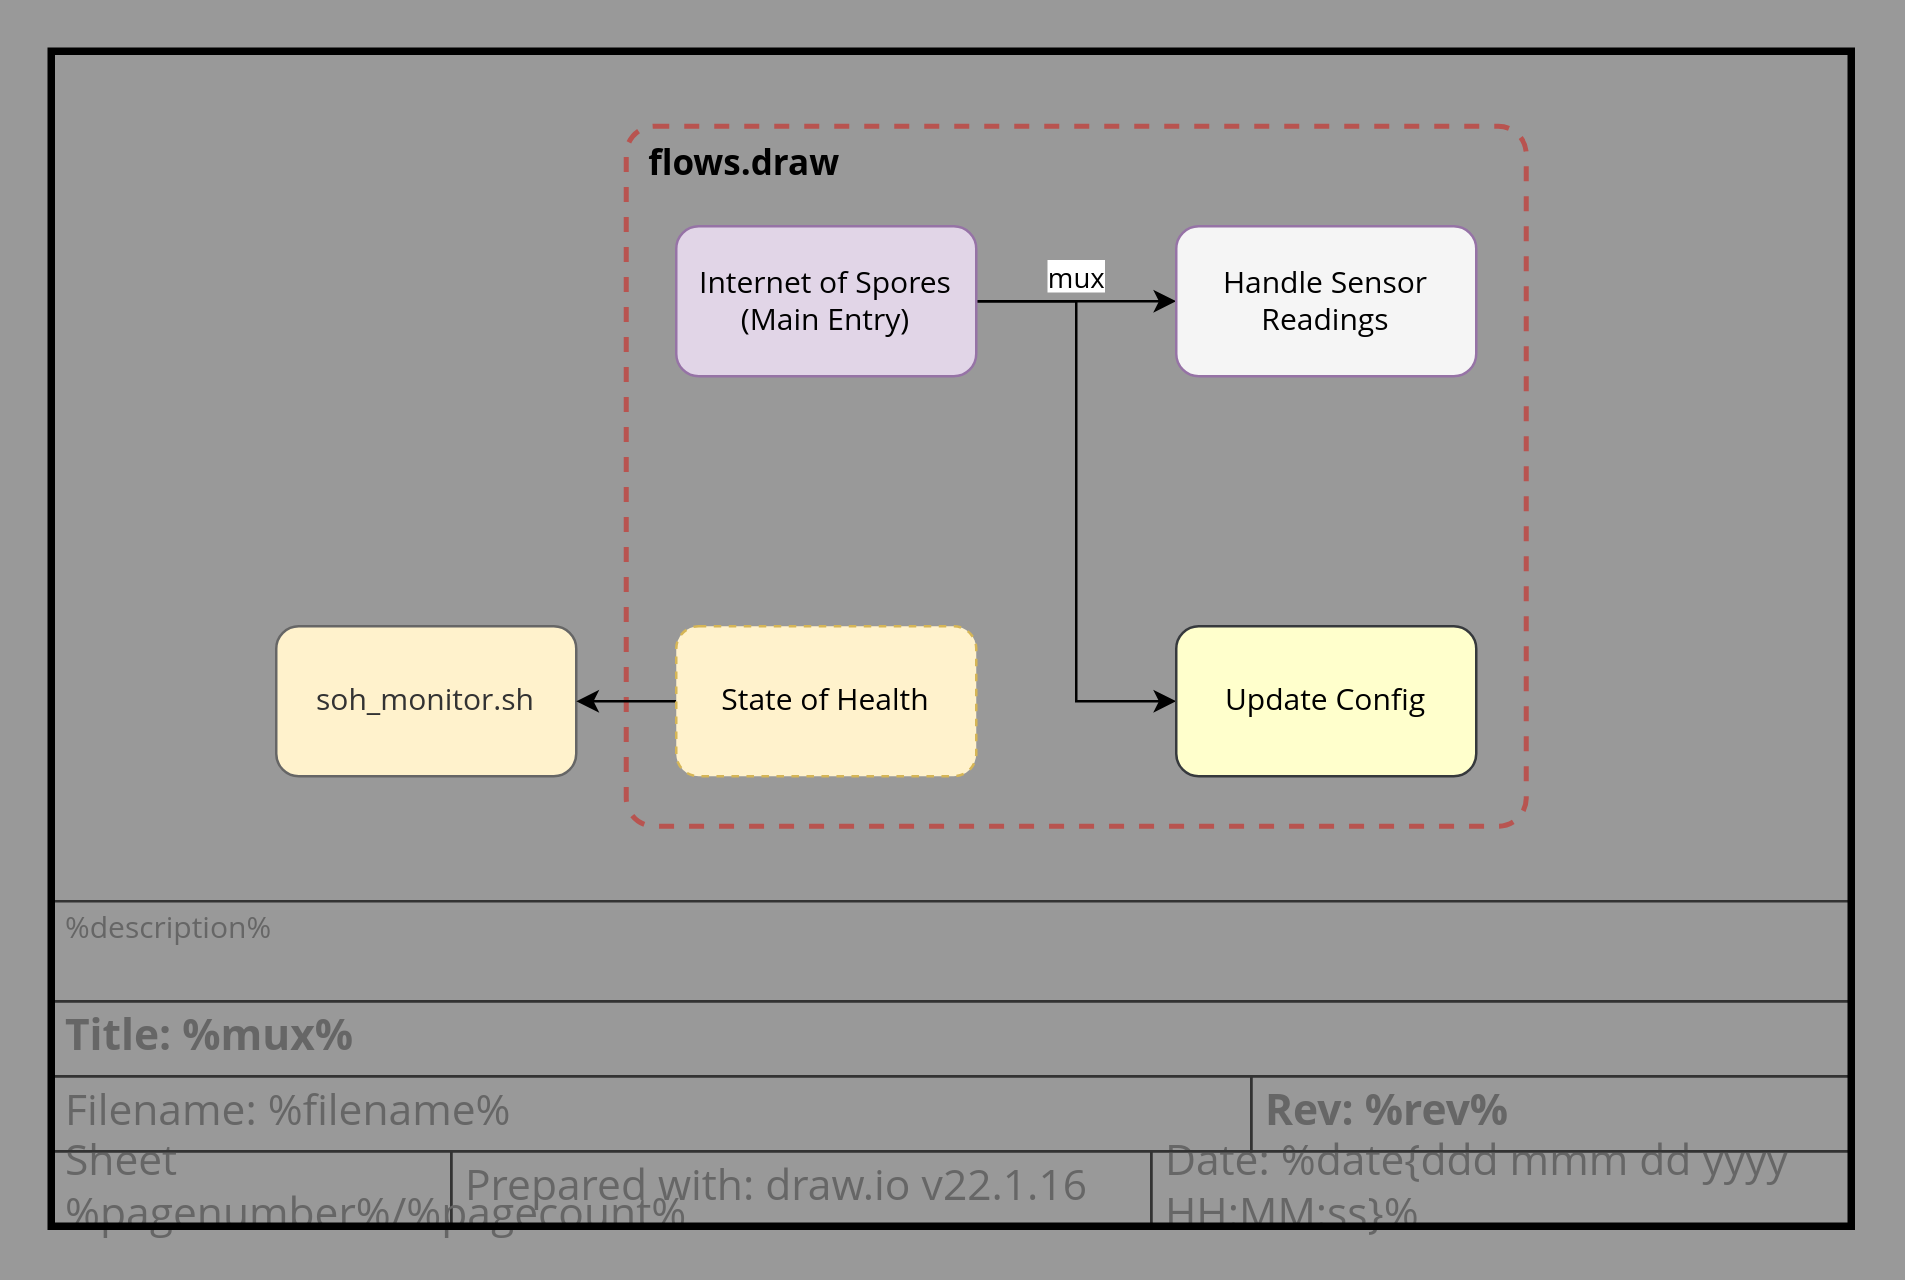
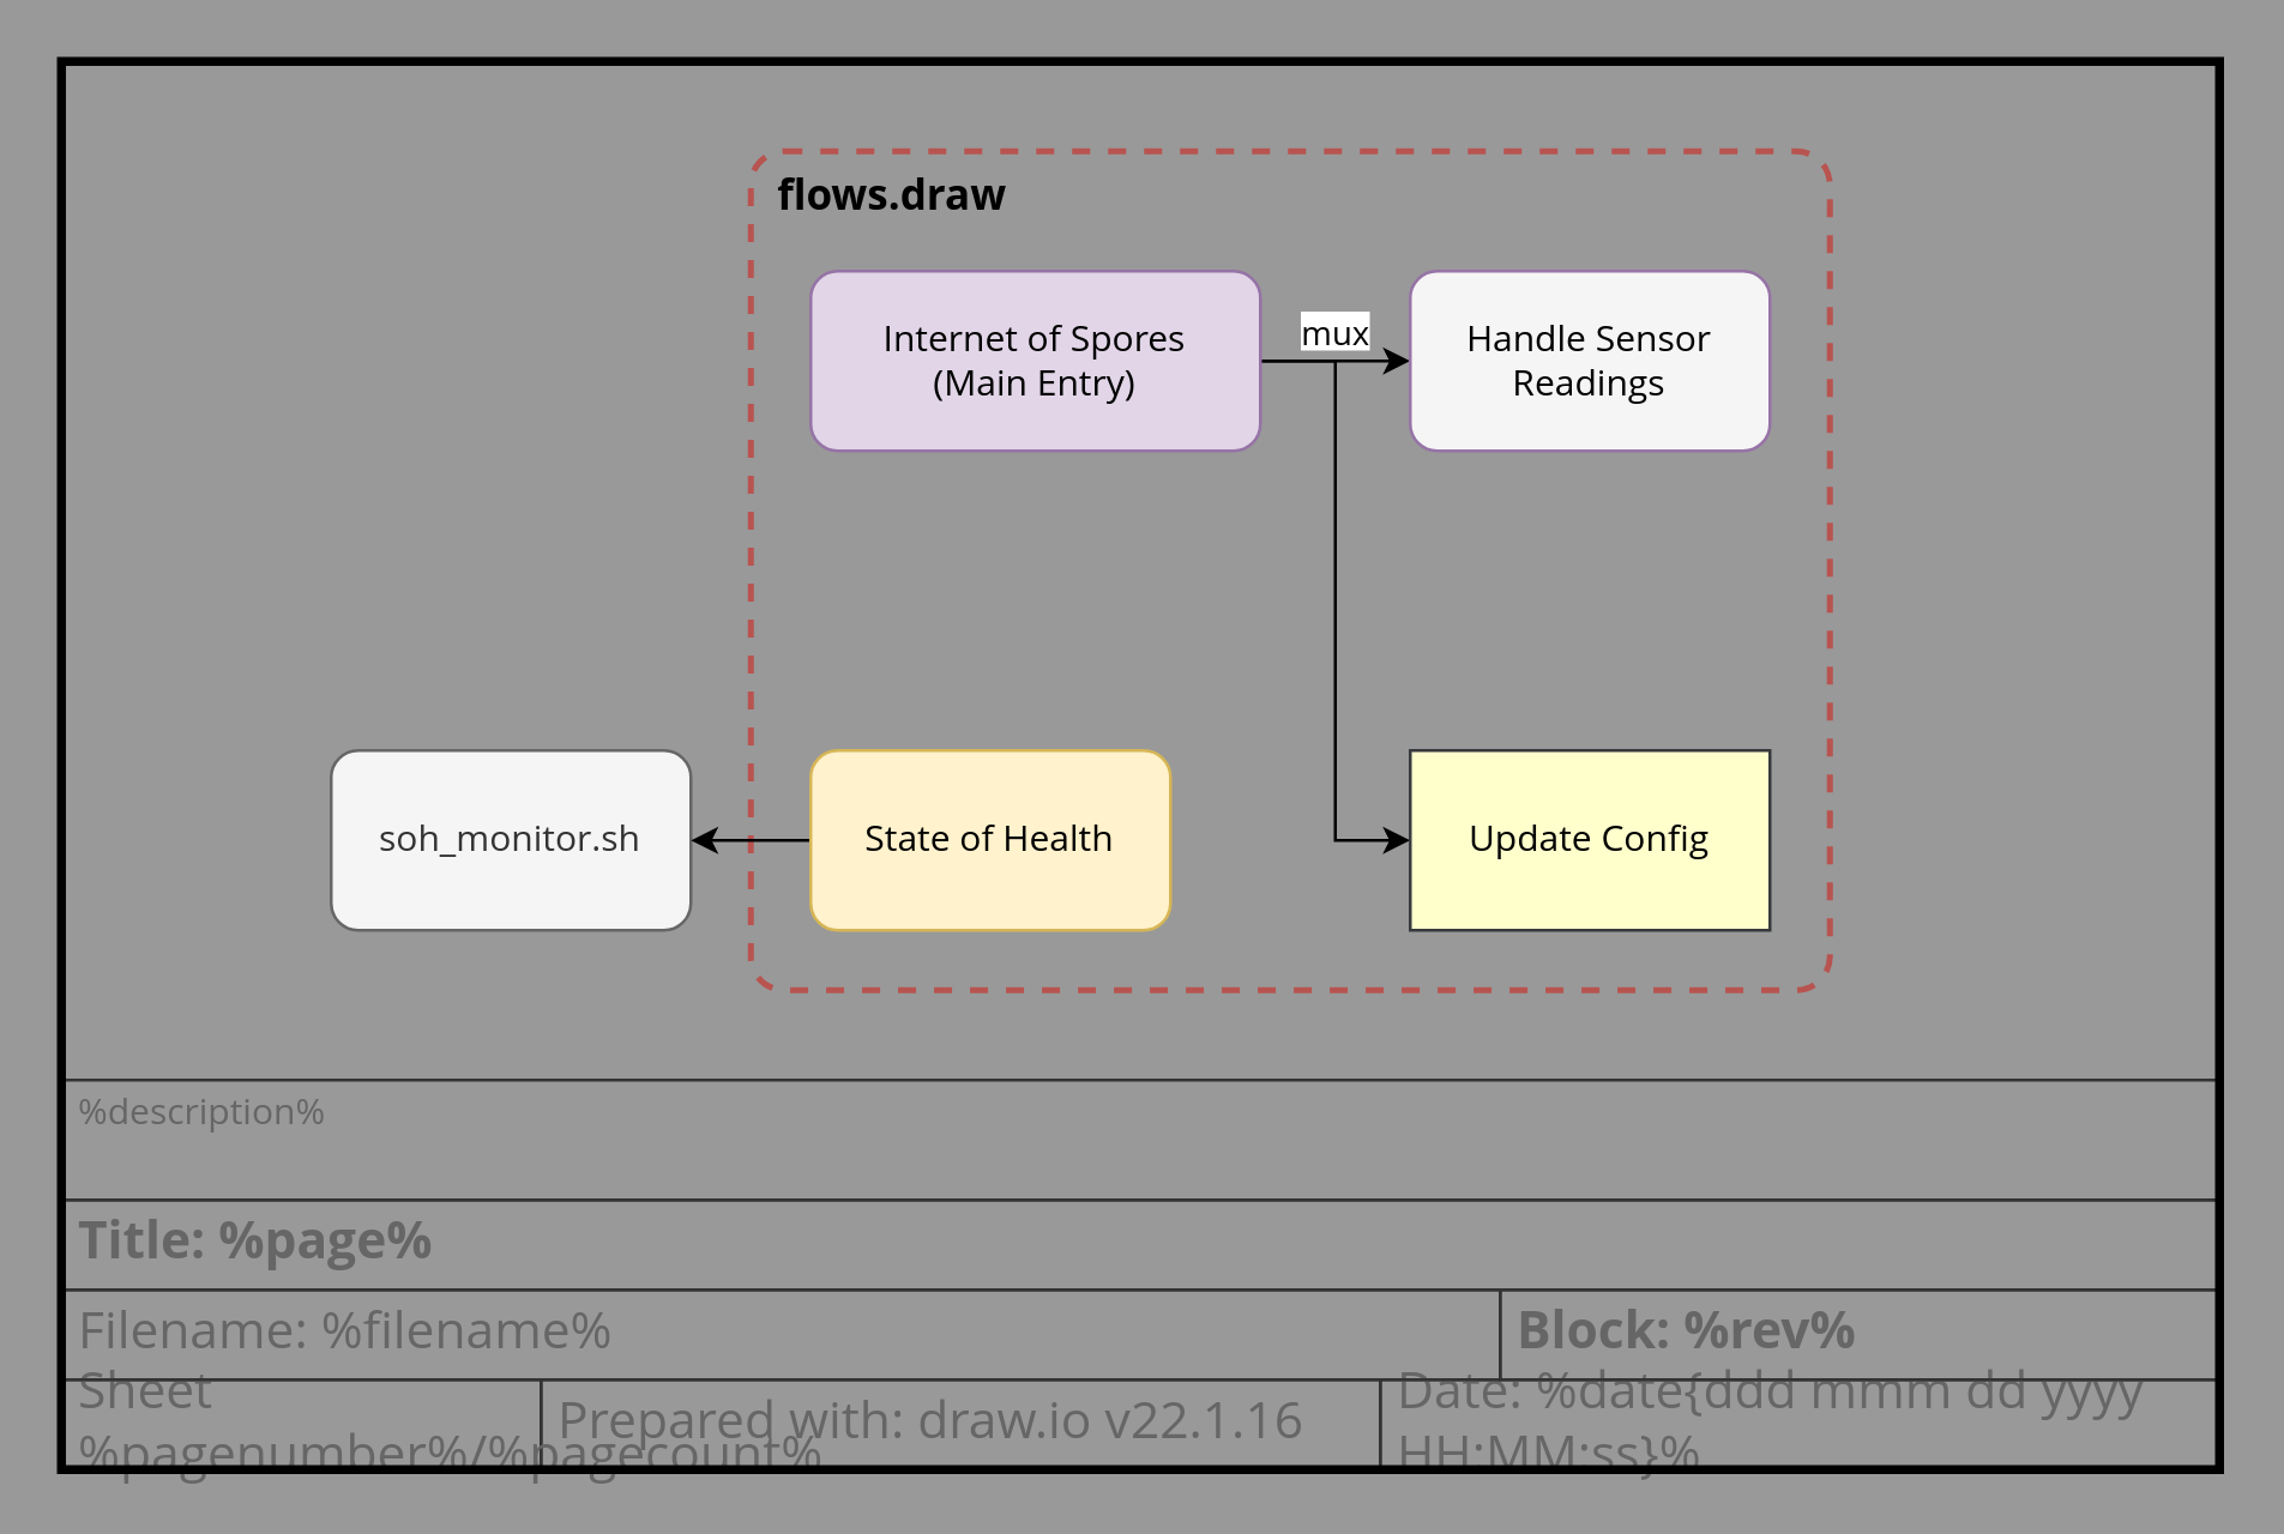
- <mxCell id="15" value="Internet of Spores&lt;br&gt;(Main Entry)" style="rounded=1;whiteSpace=wrap;html=1;fontFamily=Open Sans;fillColor=#e1d5e7;strokeColor=#9673a6;" parent="11" vertex="1"><mxGeometry x="270" y="90" width="120" height="60" as="geometry" /></mxCell>
+ <mxCell id="15" value="Internet of Spores&lt;br&gt;(Main Entry)" style="rounded=1;whiteSpace=wrap;html=1;fontFamily=Open Sans;fillColor=#e1d5e7;strokeColor=#9673a6;" parent="11" vertex="1"><mxGeometry x="270" y="90" width="150" height="60" as="geometry" /></mxCell>
- <mxCell id="17" value="soh_monitor.sh" style="rounded=1;whiteSpace=wrap;html=1;fontFamily=Open Sans;fillColor=#fff2cc;strokeColor=#666666;fontColor=#333333;" parent="11" vertex="1"><mxGeometry x="110" y="250" width="120" height="60" as="geometry" /></mxCell>
+ <mxCell id="17" value="soh_monitor.sh" style="rounded=1;whiteSpace=wrap;html=1;fontFamily=Open Sans;fillColor=#f5f5f5;strokeColor=#666666;fontColor=#333333;" parent="11" vertex="1"><mxGeometry x="110" y="250" width="120" height="60" as="geometry" /></mxCell>
- <mxCell id="19" value="State of Health" style="rounded=1;whiteSpace=wrap;html=1;fontFamily=Open Sans;fillColor=#fff2cc;strokeColor=#d6b656;dashed=1;" parent="11" vertex="1"><mxGeometry x="270" y="250" width="120" height="60" as="geometry" /></mxCell>
+ <mxCell id="19" value="State of Health" style="rounded=1;whiteSpace=wrap;html=1;fontFamily=Open Sans;fillColor=#fff2cc;strokeColor=#d6b656;" parent="11" vertex="1"><mxGeometry x="270" y="250" width="120" height="60" as="geometry" /></mxCell>
- <mxCell id="20" value="Update Config" style="rounded=1;whiteSpace=wrap;html=1;fontFamily=Open Sans;fillColor=#FFFFCC;strokeColor=#36393d;" parent="11" vertex="1"><mxGeometry x="470" y="250" width="120" height="60" as="geometry" /></mxCell>
+ <mxCell id="20" value="Update Config" style="whiteSpace=wrap;html=1;fontFamily=Open Sans;fillColor=#FFFFCC;strokeColor=#36393d;rounded=0;" parent="11" vertex="1"><mxGeometry x="470" y="250" width="120" height="60" as="geometry" /></mxCell>
- <mxCell id="5" value="&lt;b&gt;Title: %mux%&lt;/b&gt;" style="strokeWidth=1;shadow=0;dashed=0;align=center;html=1;shape=mxgraph.mockup.text.textBox;fontColor=#666666;align=left;fontSize=17;spacingLeft=4;spacingTop=-3;whiteSpace=wrap;strokeColor=#333333;mainText=;fillColor=none;fontFamily=Open Sans;movable=1;resizable=1;rotatable=1;deletable=1;editable=1;locked=0;connectable=1;" parent="1" vertex="1"><mxGeometry x="20" y="400" width="720" height="30" as="geometry" /></mxCell>
+ <mxCell id="5" value="&lt;b&gt;Title: %page%&lt;/b&gt;" style="strokeWidth=1;shadow=0;dashed=0;align=center;html=1;shape=mxgraph.mockup.text.textBox;fontColor=#666666;align=left;fontSize=17;spacingLeft=4;spacingTop=-3;whiteSpace=wrap;strokeColor=#333333;mainText=;fillColor=none;fontFamily=Open Sans;movable=1;resizable=1;rotatable=1;deletable=1;editable=1;locked=0;connectable=1;" parent="1" vertex="1"><mxGeometry x="20" y="400" width="720" height="30" as="geometry" /></mxCell>
- <mxCell id="8" value="&lt;b&gt;Rev: %rev%&lt;br&gt;&lt;/b&gt;" style="strokeWidth=1;shadow=0;dashed=0;align=center;html=1;shape=mxgraph.mockup.text.textBox;fontColor=#666666;align=left;fontSize=17;spacingLeft=4;spacingTop=-3;whiteSpace=wrap;strokeColor=#333333;mainText=;fillColor=none;fontFamily=Open Sans;movable=1;resizable=1;rotatable=1;deletable=1;editable=1;locked=0;connectable=1;" parent="1" vertex="1"><mxGeometry x="500" y="430" width="240" height="30" as="geometry" /></mxCell>
+ <mxCell id="8" value="&lt;b&gt;Block: %rev%&lt;br&gt;&lt;/b&gt;" style="strokeWidth=1;shadow=0;dashed=0;align=center;html=1;shape=mxgraph.mockup.text.textBox;fontColor=#666666;align=left;fontSize=17;spacingLeft=4;spacingTop=-3;whiteSpace=wrap;strokeColor=#333333;mainText=;fillColor=none;fontFamily=Open Sans;movable=1;resizable=1;rotatable=1;deletable=1;editable=1;locked=0;connectable=1;" parent="1" vertex="1"><mxGeometry x="500" y="430" width="240" height="30" as="geometry" /></mxCell>
